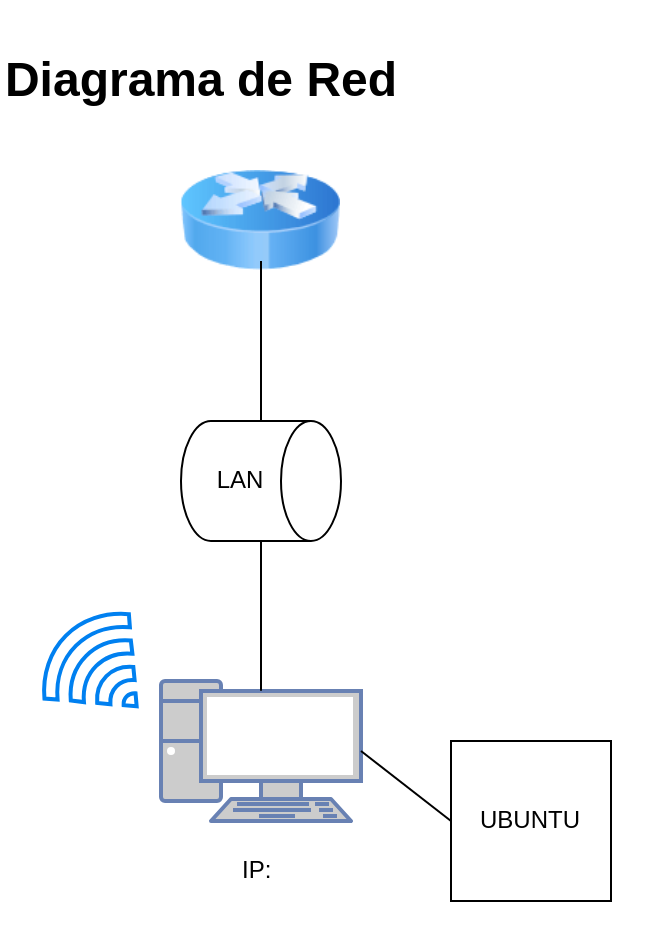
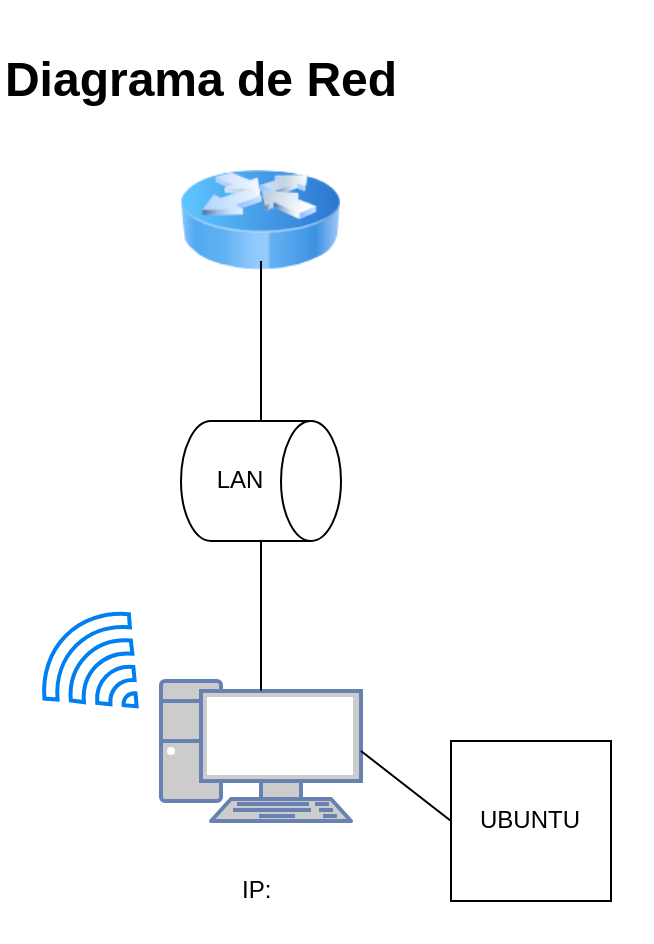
- <mxCell id="12" value="IP:&amp;nbsp;" style="text;html=1;align=center;verticalAlign=middle;whiteSpace=wrap;rounded=0;" vertex="1" parent="1"><mxGeometry x="100" y="420" width="60" height="30" as="geometry" /></mxCell>
+ <mxCell id="12" value="IP:&amp;nbsp;" style="text;html=1;align=center;verticalAlign=middle;whiteSpace=wrap;rounded=0;" vertex="1" parent="1"><mxGeometry x="100" y="430" width="60" height="30" as="geometry" /></mxCell>
